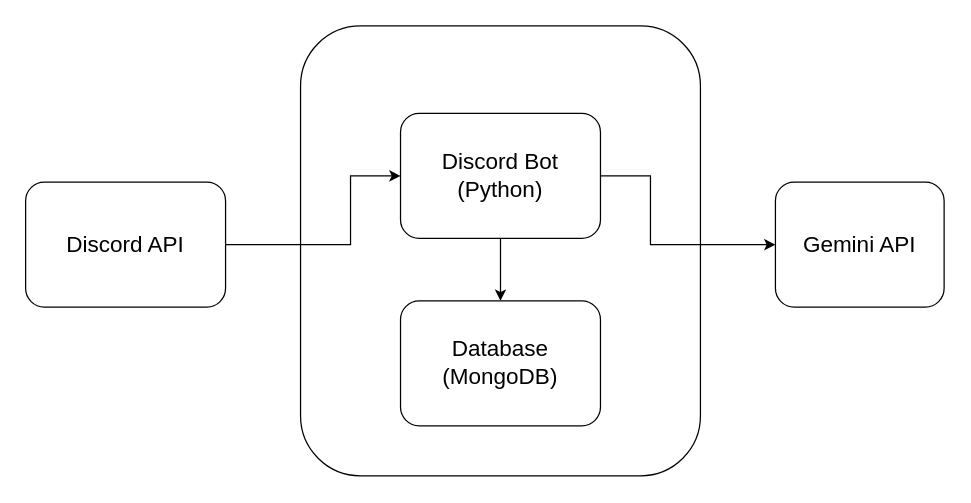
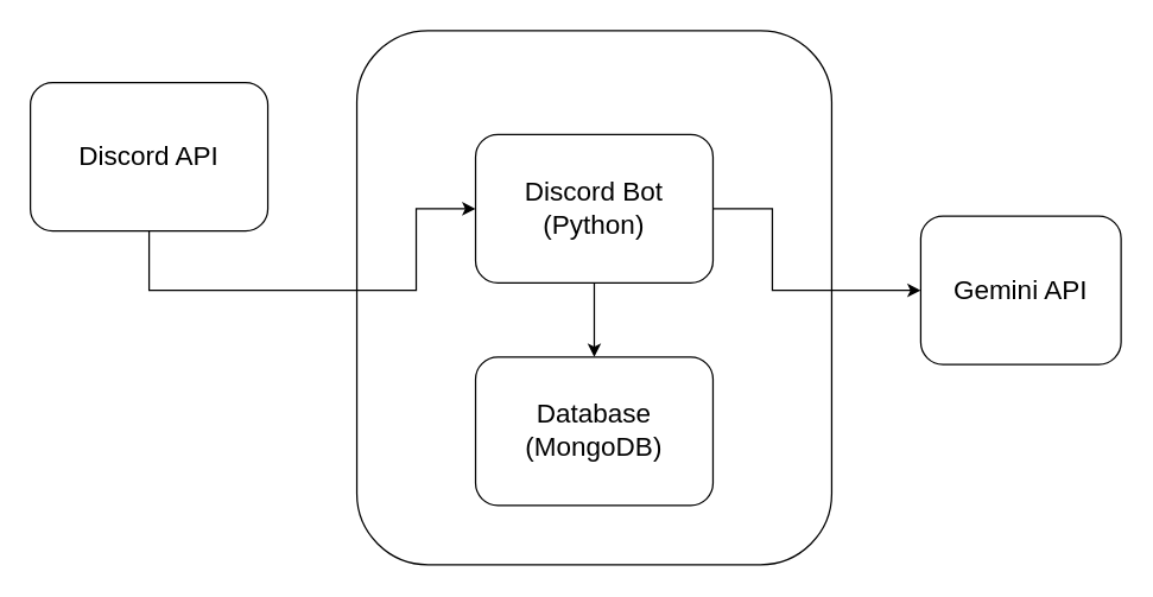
- <mxCell id="4" value="&lt;font style=&quot;font-size: 18px;&quot;&gt;Discord API&lt;/font&gt;" style="rounded=1;whiteSpace=wrap;html=1;" parent="1" vertex="1"><mxGeometry x="20" y="145" width="160" height="100" as="geometry" /></mxCell>
+ <mxCell id="4" value="&lt;font style=&quot;font-size: 18px;&quot;&gt;Discord API&lt;/font&gt;" style="rounded=1;whiteSpace=wrap;html=1;" parent="1" vertex="1"><mxGeometry x="20" y="55" width="160" height="100" as="geometry" /></mxCell>
